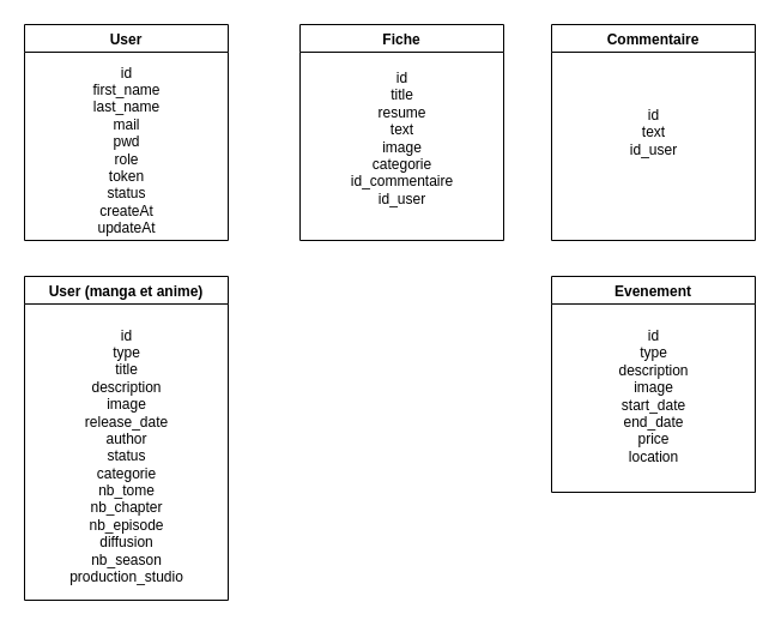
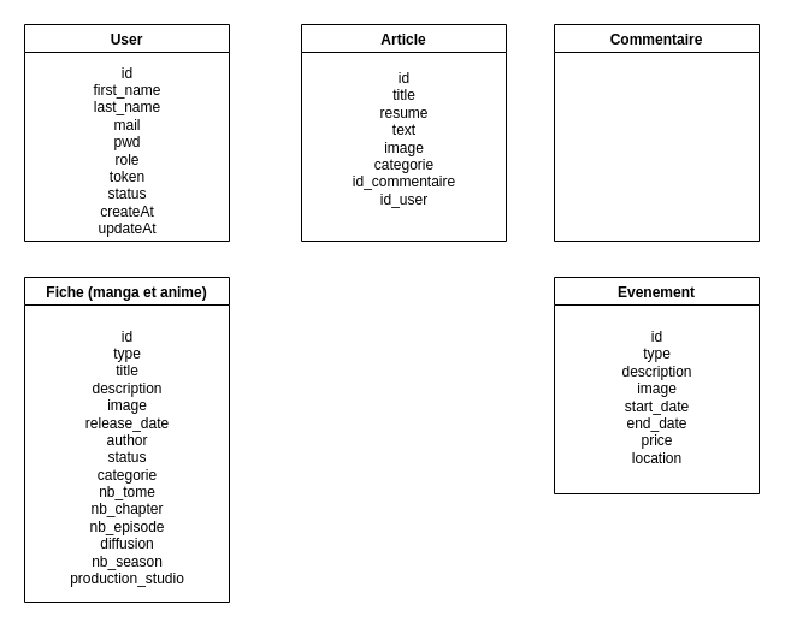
- <mxCell id="4" value="Fiche" style="swimlane;" vertex="1" parent="1"><mxGeometry x="250" y="20" width="170" height="180" as="geometry" /></mxCell>
+ <mxCell id="4" value="Article" style="swimlane;" vertex="1" parent="1"><mxGeometry x="250" y="20" width="170" height="180" as="geometry" /></mxCell>
- <mxCell id="7" value="&lt;div&gt;id&lt;/div&gt;&lt;div&gt;text&lt;/div&gt;&lt;div&gt;id_user&lt;br&gt;&lt;/div&gt;" style="text;html=1;align=center;verticalAlign=middle;resizable=0;points=[];autosize=1;strokeColor=none;fillColor=none;" vertex="1" parent="6"><mxGeometry x="60" y="65" width="50" height="50" as="geometry" /></mxCell>
- <mxCell id="8" value="User (manga et anime)" style="swimlane;" vertex="1" parent="1"><mxGeometry x="20" y="230" width="170" height="270" as="geometry" /></mxCell>
+ <mxCell id="8" value="Fiche (manga et anime)" style="swimlane;" vertex="1" parent="1"><mxGeometry x="20" y="230" width="170" height="270" as="geometry" /></mxCell>
